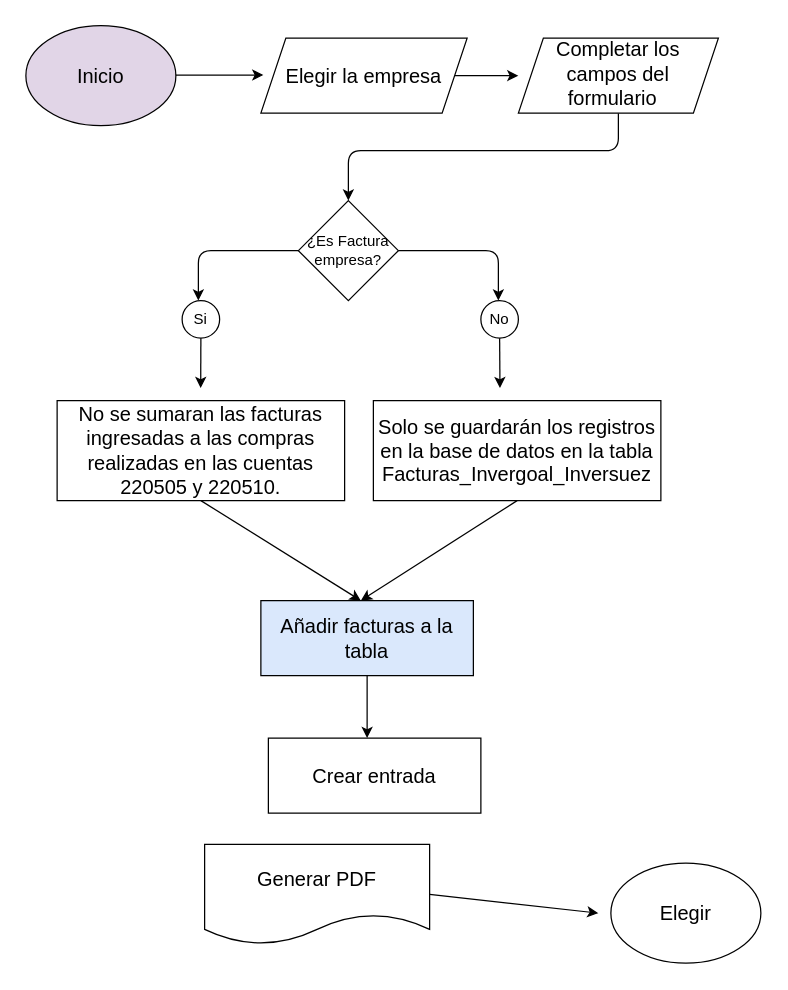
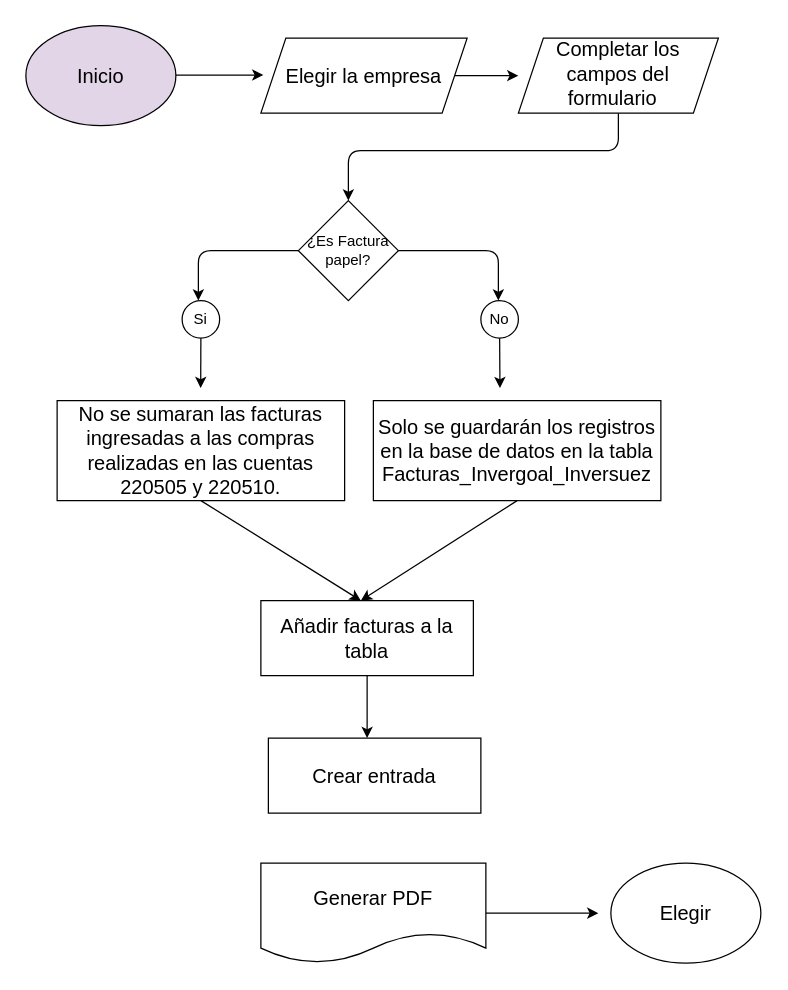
- <mxCell id="15" value="¿Es Factura &lt;br&gt;empresa?" style="rhombus;whiteSpace=wrap;html=1;" vertex="1" parent="1"><mxGeometry x="238" y="160" width="80" height="80" as="geometry" /></mxCell>
+ <mxCell id="15" value="¿Es Factura &lt;br&gt;papel?" style="rhombus;whiteSpace=wrap;html=1;" vertex="1" parent="1"><mxGeometry x="238" y="160" width="80" height="80" as="geometry" /></mxCell>
- <mxCell id="23" value="&lt;font style=&quot;font-size: 16px;&quot;&gt;Añadir facturas a la tabla&lt;/font&gt;" style="rounded=0;whiteSpace=wrap;html=1;fillColor=#dae8fc;" vertex="1" parent="1"><mxGeometry x="208" y="480" width="170" height="60" as="geometry" /></mxCell>
+ <mxCell id="23" value="&lt;font style=&quot;font-size: 16px;&quot;&gt;Añadir facturas a la tabla&lt;/font&gt;" style="rounded=0;whiteSpace=wrap;html=1;" vertex="1" parent="1"><mxGeometry x="208" y="480" width="170" height="60" as="geometry" /></mxCell>
- <mxCell id="11" value="Generar PDF" style="shape=document;whiteSpace=wrap;html=1;boundedLbl=1;fontSize=16;" vertex="1" parent="1"><mxGeometry x="163" y="675" width="180" height="80" as="geometry" /></mxCell>
+ <mxCell id="11" value="Generar PDF" style="shape=document;whiteSpace=wrap;html=1;boundedLbl=1;fontSize=16;" vertex="1" parent="1"><mxGeometry x="208" y="690" width="180" height="80" as="geometry" /></mxCell>
